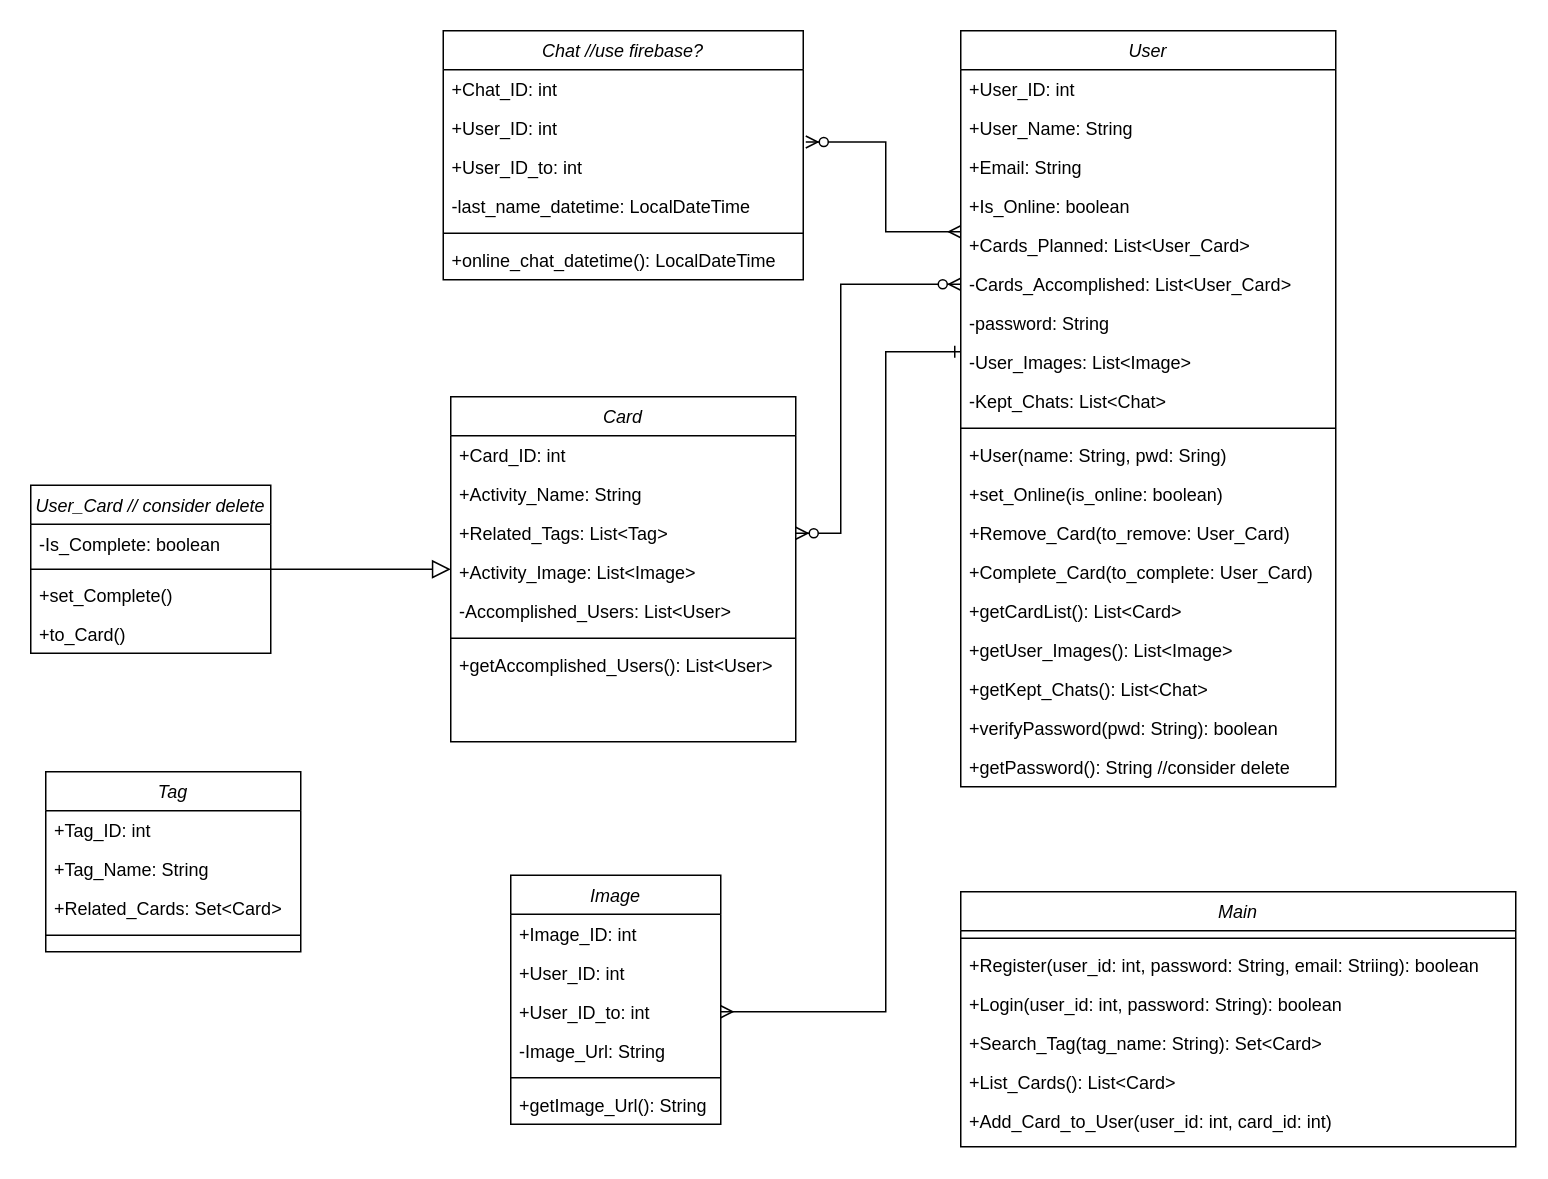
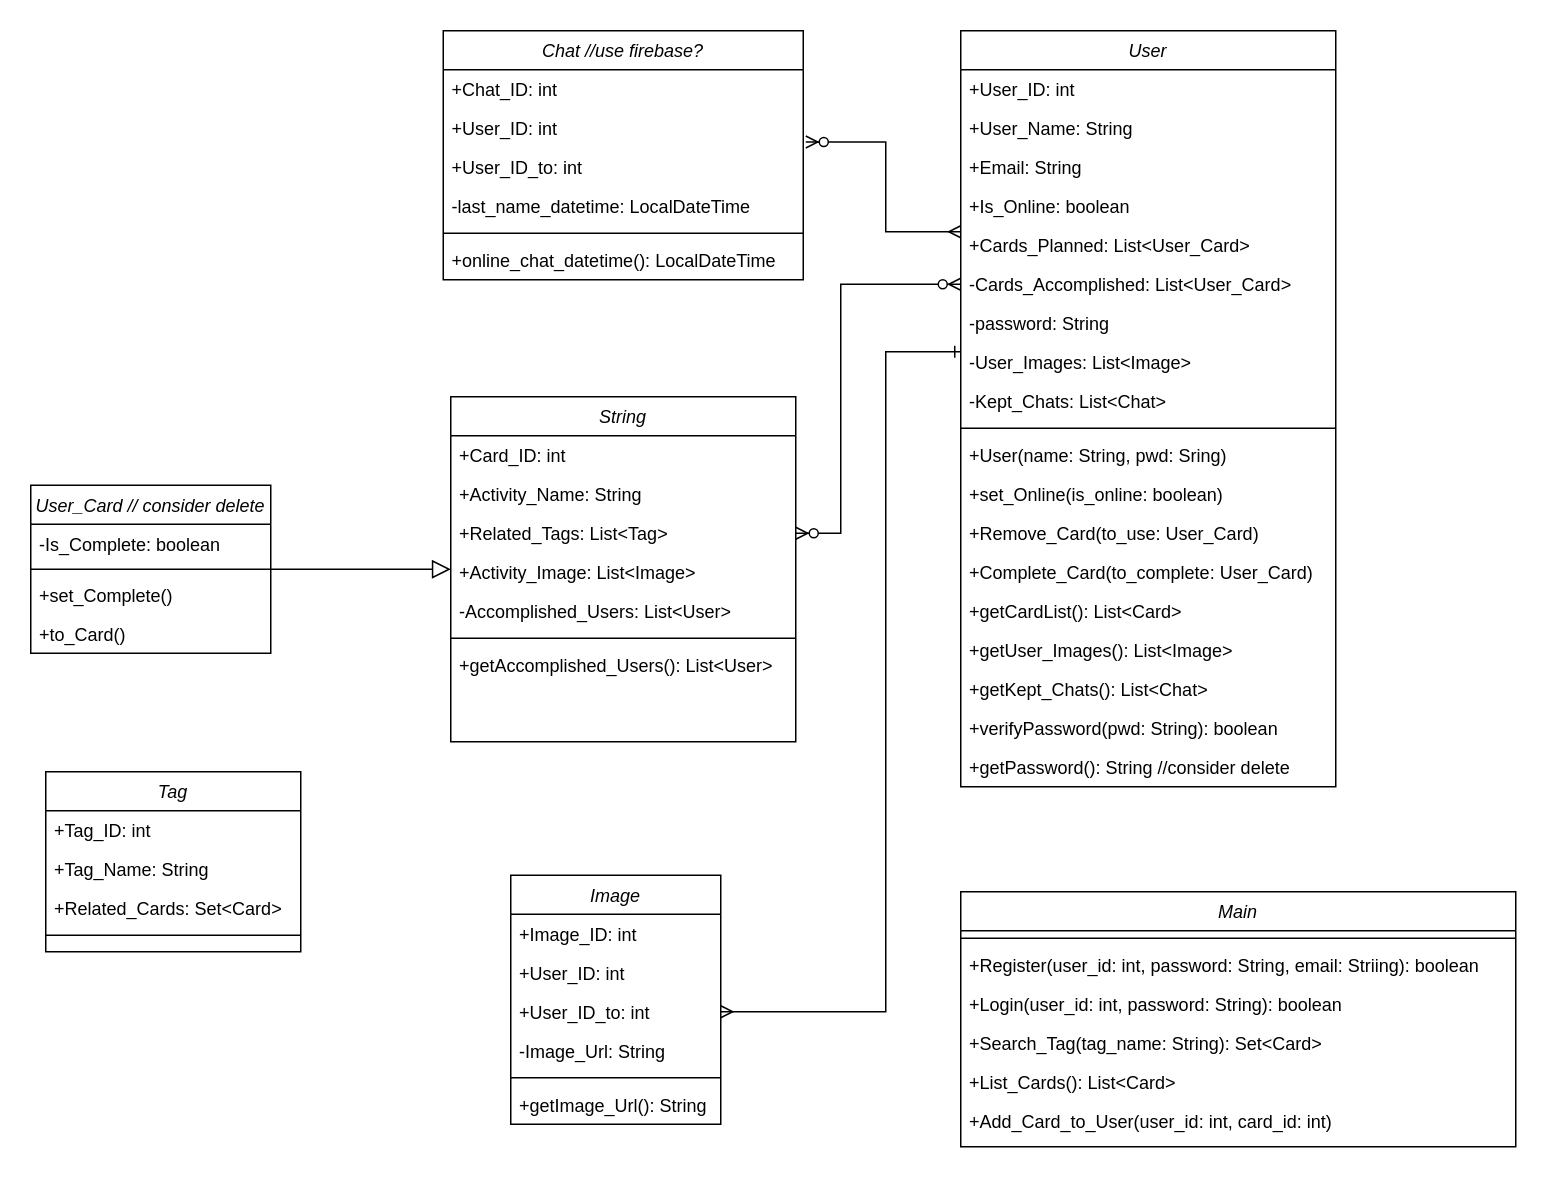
- <mxCell id="2" value="Card" style="swimlane;fontStyle=2;align=center;verticalAlign=top;childLayout=stackLayout;horizontal=1;startSize=26;horizontalStack=0;resizeParent=1;resizeLast=0;collapsible=1;marginBottom=0;rounded=0;shadow=0;strokeWidth=1;" parent="1" vertex="1"><mxGeometry x="300" y="264" width="230" height="230" as="geometry"><mxRectangle x="220" y="120" width="160" height="26" as="alternateBounds" /></mxGeometry></mxCell>
+ <mxCell id="2" value="String" style="swimlane;fontStyle=2;align=center;verticalAlign=top;childLayout=stackLayout;horizontal=1;startSize=26;horizontalStack=0;resizeParent=1;resizeLast=0;collapsible=1;marginBottom=0;rounded=0;shadow=0;strokeWidth=1;" parent="1" vertex="1"><mxGeometry x="300" y="264" width="230" height="230" as="geometry"><mxRectangle x="220" y="120" width="160" height="26" as="alternateBounds" /></mxGeometry></mxCell>
- <mxCell id="55" value="+Remove_Card(to_remove: User_Card)" style="text;align=left;verticalAlign=top;spacingLeft=4;spacingRight=4;overflow=hidden;rotatable=0;points=[[0,0.5],[1,0.5]];portConstraint=eastwest;rounded=0;shadow=0;html=0;" parent="42" vertex="1"><mxGeometry y="322" width="250" height="26" as="geometry" /></mxCell>
+ <mxCell id="55" value="+Remove_Card(to_use: User_Card)" style="text;align=left;verticalAlign=top;spacingLeft=4;spacingRight=4;overflow=hidden;rotatable=0;points=[[0,0.5],[1,0.5]];portConstraint=eastwest;rounded=0;shadow=0;html=0;" parent="42" vertex="1"><mxGeometry y="322" width="250" height="26" as="geometry" /></mxCell>
